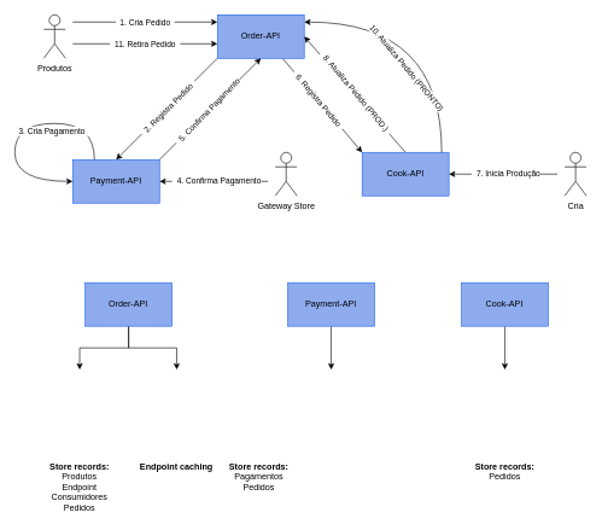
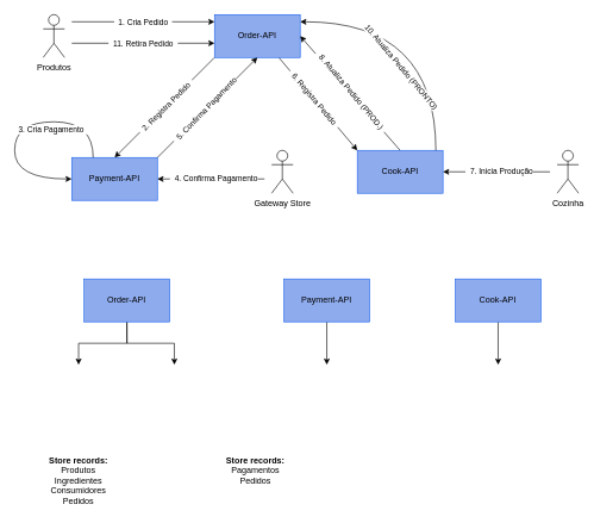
- <mxCell id="25" value="Cria" style="shape=umlActor;verticalLabelPosition=bottom;verticalAlign=top;html=1;outlineConnect=0;" vertex="1" parent="1"><mxGeometry x="780" y="210" width="30" height="60" as="geometry" /></mxCell>
+ <mxCell id="25" value="Cozinha" style="shape=umlActor;verticalLabelPosition=bottom;verticalAlign=top;html=1;outlineConnect=0;" vertex="1" parent="1"><mxGeometry x="780" y="210" width="30" height="60" as="geometry" /></mxCell>
- <mxCell id="40" value="&lt;b&gt;Endpoint caching&lt;/b&gt;" style="text;html=1;strokeColor=none;fillColor=none;align=center;verticalAlign=top;whiteSpace=wrap;rounded=0;" vertex="1" parent="1"><mxGeometry x="191.31" y="630" width="104.87" height="80" as="geometry" /></mxCell>
- <mxCell id="42" value="&lt;b&gt;Store records:&lt;/b&gt;&lt;br&gt;Pedidos" style="text;html=1;strokeColor=none;fillColor=none;align=center;verticalAlign=top;whiteSpace=wrap;rounded=0;" vertex="1" parent="1"><mxGeometry x="647.72" y="630" width="99.08" height="80" as="geometry" /></mxCell>
- <mxCell id="39" value="&lt;b&gt;Store records:&lt;/b&gt;&lt;br&gt;Produtos&lt;br&gt;Endpoint&lt;br&gt;Consumidores&lt;br&gt;Pedidos" style="text;html=1;strokeColor=none;fillColor=none;align=center;verticalAlign=top;whiteSpace=wrap;rounded=0;" vertex="1" parent="1"><mxGeometry x="60" y="630" width="99.08" height="80" as="geometry" /></mxCell>
+ <mxCell id="39" value="&lt;b&gt;Store records:&lt;/b&gt;&lt;br&gt;Produtos&lt;br&gt;Ingredientes&lt;br&gt;Consumidores&lt;br&gt;Pedidos" style="text;html=1;strokeColor=none;fillColor=none;align=center;verticalAlign=top;whiteSpace=wrap;rounded=0;" vertex="1" parent="1"><mxGeometry x="60" y="630" width="99.08" height="80" as="geometry" /></mxCell>
